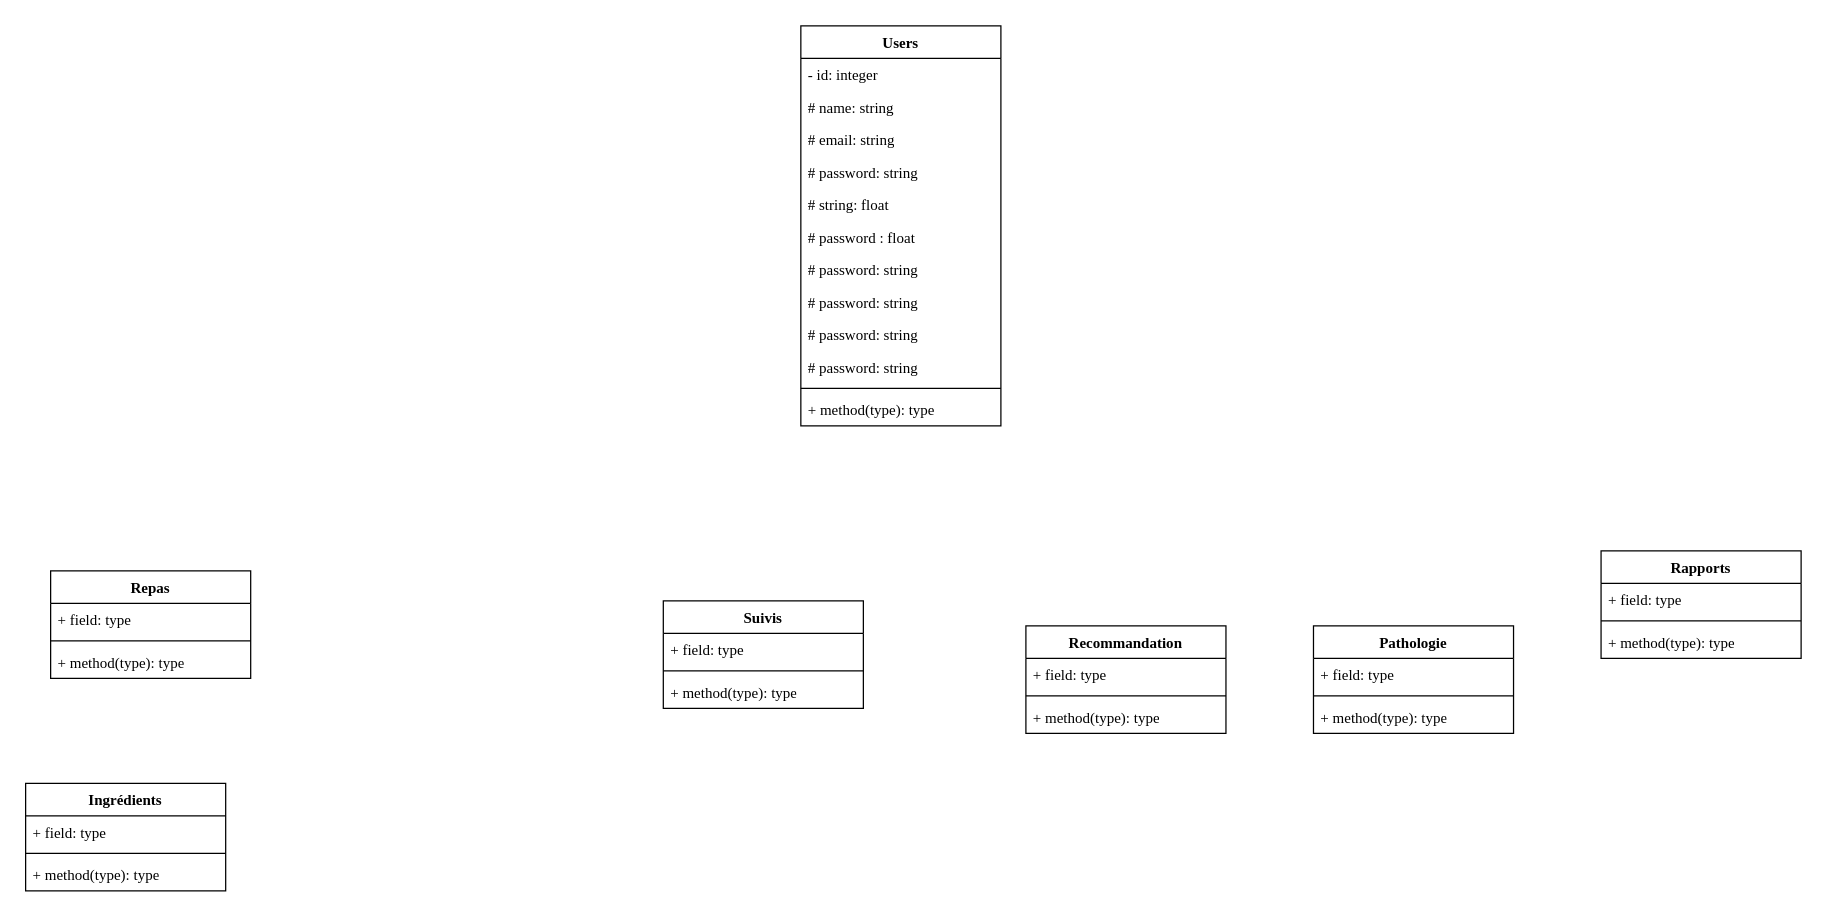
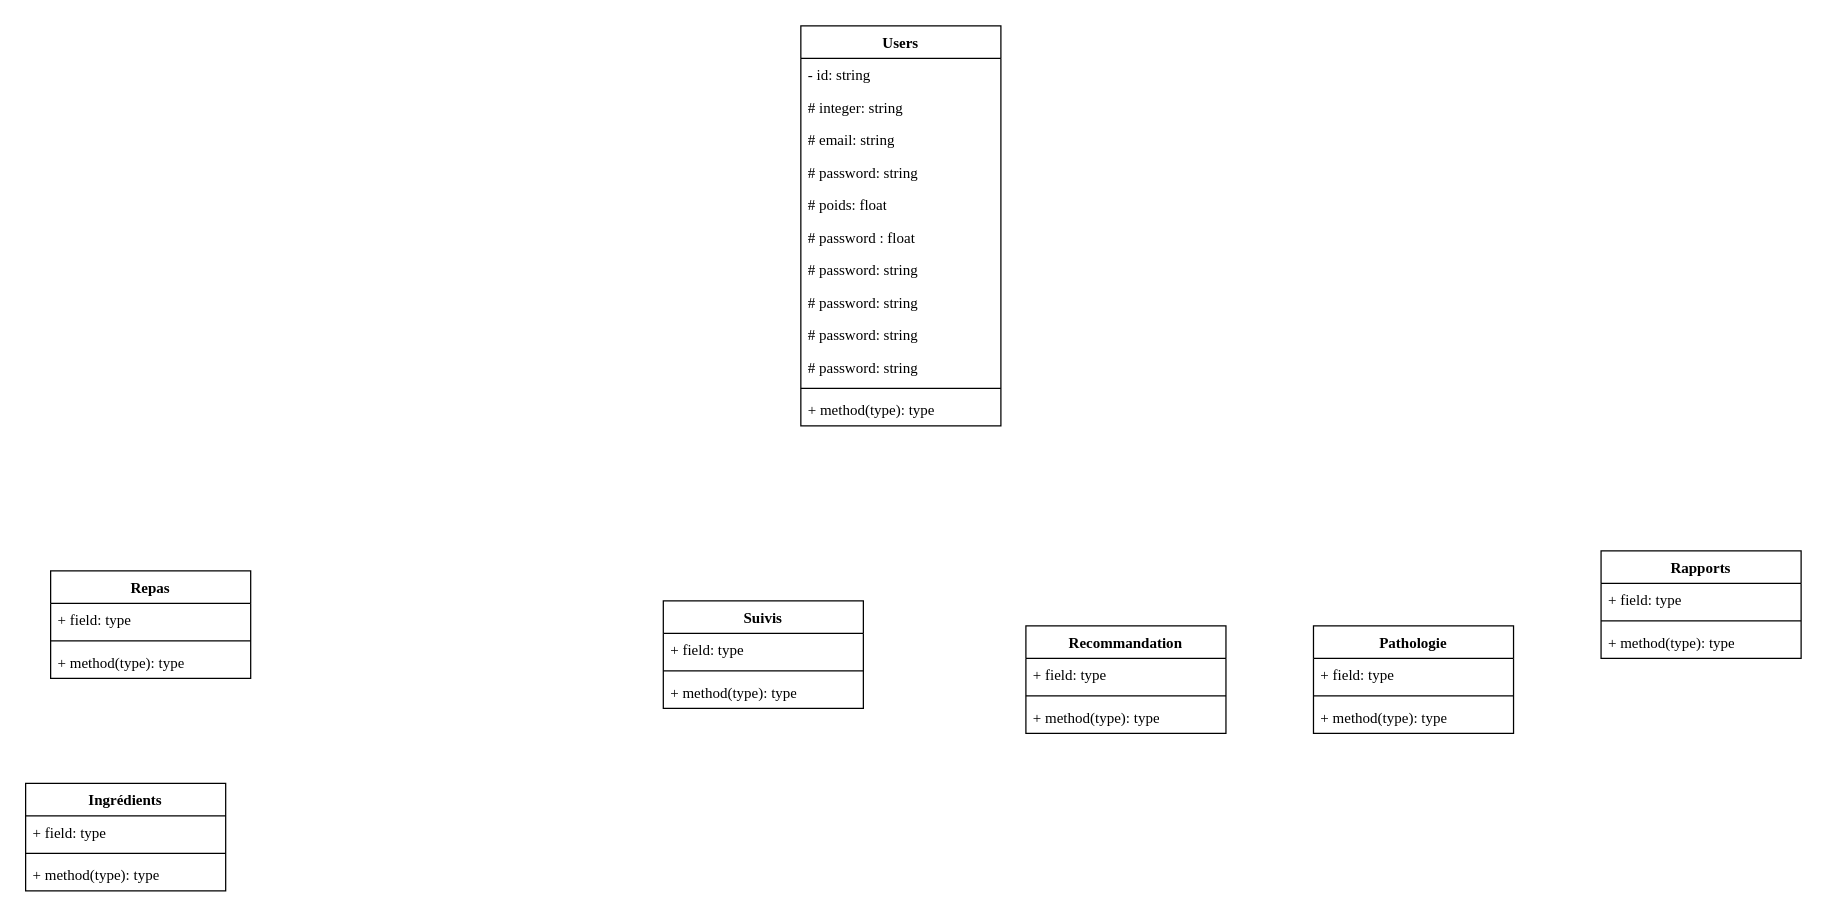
- <mxCell id="3" value="- id: integer" style="text;strokeColor=none;fillColor=none;align=left;verticalAlign=top;spacingLeft=4;spacingRight=4;overflow=hidden;rotatable=0;points=[[0,0.5],[1,0.5]];portConstraint=eastwest;whiteSpace=wrap;html=1;fontFamily=Architects Daughter;fontSource=https%3A%2F%2Ffonts.googleapis.com%2Fcss%3Ffamily%3DArchitects%2BDaughter;" parent="2" vertex="1"><mxGeometry y="26" width="160" height="26" as="geometry" /></mxCell>
+ <mxCell id="3" value="- id: string" style="text;strokeColor=none;fillColor=none;align=left;verticalAlign=top;spacingLeft=4;spacingRight=4;overflow=hidden;rotatable=0;points=[[0,0.5],[1,0.5]];portConstraint=eastwest;whiteSpace=wrap;html=1;fontFamily=Architects Daughter;fontSource=https%3A%2F%2Ffonts.googleapis.com%2Fcss%3Ffamily%3DArchitects%2BDaughter;" parent="2" vertex="1"><mxGeometry y="26" width="160" height="26" as="geometry" /></mxCell>
- <mxCell id="4" value="# name: string" style="text;strokeColor=none;fillColor=none;align=left;verticalAlign=top;spacingLeft=4;spacingRight=4;overflow=hidden;rotatable=0;points=[[0,0.5],[1,0.5]];portConstraint=eastwest;whiteSpace=wrap;html=1;fontFamily=Architects Daughter;fontSource=https%3A%2F%2Ffonts.googleapis.com%2Fcss%3Ffamily%3DArchitects%2BDaughter;" vertex="1" parent="2"><mxGeometry y="52" width="160" height="26" as="geometry" /></mxCell>
+ <mxCell id="4" value="# integer: string" style="text;strokeColor=none;fillColor=none;align=left;verticalAlign=top;spacingLeft=4;spacingRight=4;overflow=hidden;rotatable=0;points=[[0,0.5],[1,0.5]];portConstraint=eastwest;whiteSpace=wrap;html=1;fontFamily=Architects Daughter;fontSource=https%3A%2F%2Ffonts.googleapis.com%2Fcss%3Ffamily%3DArchitects%2BDaughter;" vertex="1" parent="2"><mxGeometry y="52" width="160" height="26" as="geometry" /></mxCell>
- <mxCell id="7" value="# string: float" style="text;strokeColor=none;fillColor=none;align=left;verticalAlign=top;spacingLeft=4;spacingRight=4;overflow=hidden;rotatable=0;points=[[0,0.5],[1,0.5]];portConstraint=eastwest;whiteSpace=wrap;html=1;fontFamily=Architects Daughter;fontSource=https%3A%2F%2Ffonts.googleapis.com%2Fcss%3Ffamily%3DArchitects%2BDaughter;" vertex="1" parent="2"><mxGeometry y="130" width="160" height="26" as="geometry" /></mxCell>
+ <mxCell id="7" value="# poids: float" style="text;strokeColor=none;fillColor=none;align=left;verticalAlign=top;spacingLeft=4;spacingRight=4;overflow=hidden;rotatable=0;points=[[0,0.5],[1,0.5]];portConstraint=eastwest;whiteSpace=wrap;html=1;fontFamily=Architects Daughter;fontSource=https%3A%2F%2Ffonts.googleapis.com%2Fcss%3Ffamily%3DArchitects%2BDaughter;" vertex="1" parent="2"><mxGeometry y="130" width="160" height="26" as="geometry" /></mxCell>
